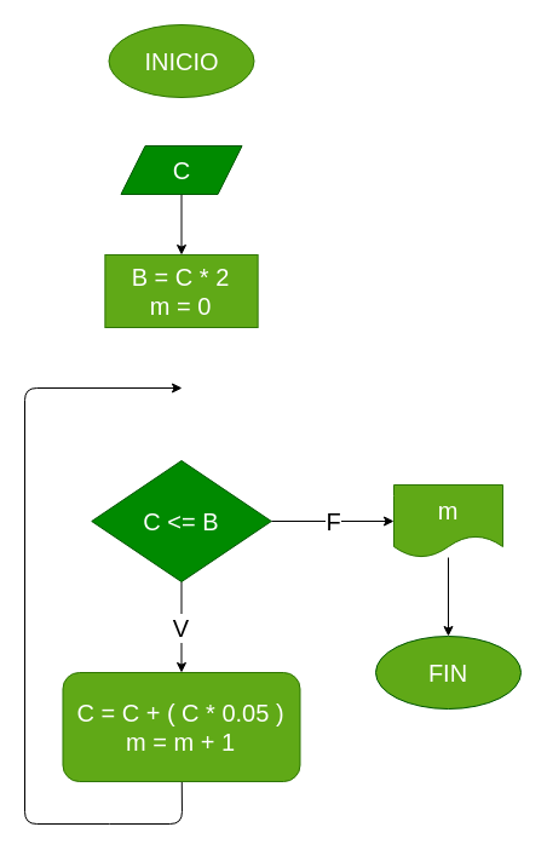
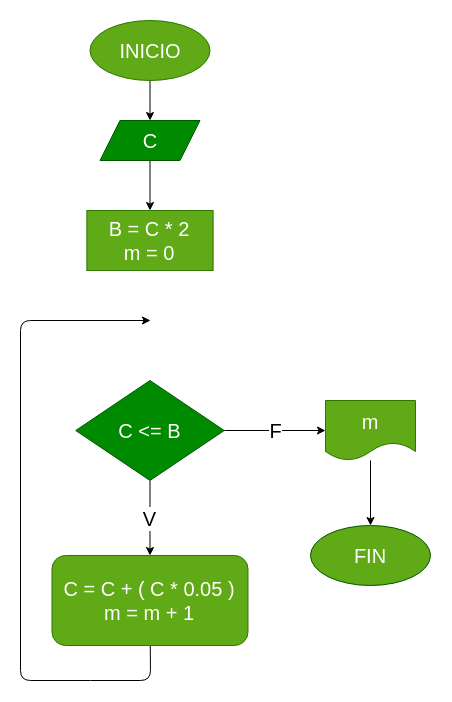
+ <mxCell id="2" value="" style="edgeStyle=none;html=1;fontSize=20;" edge="1" parent="1" source="3" target="5"><mxGeometry relative="1" as="geometry" /></mxCell>
